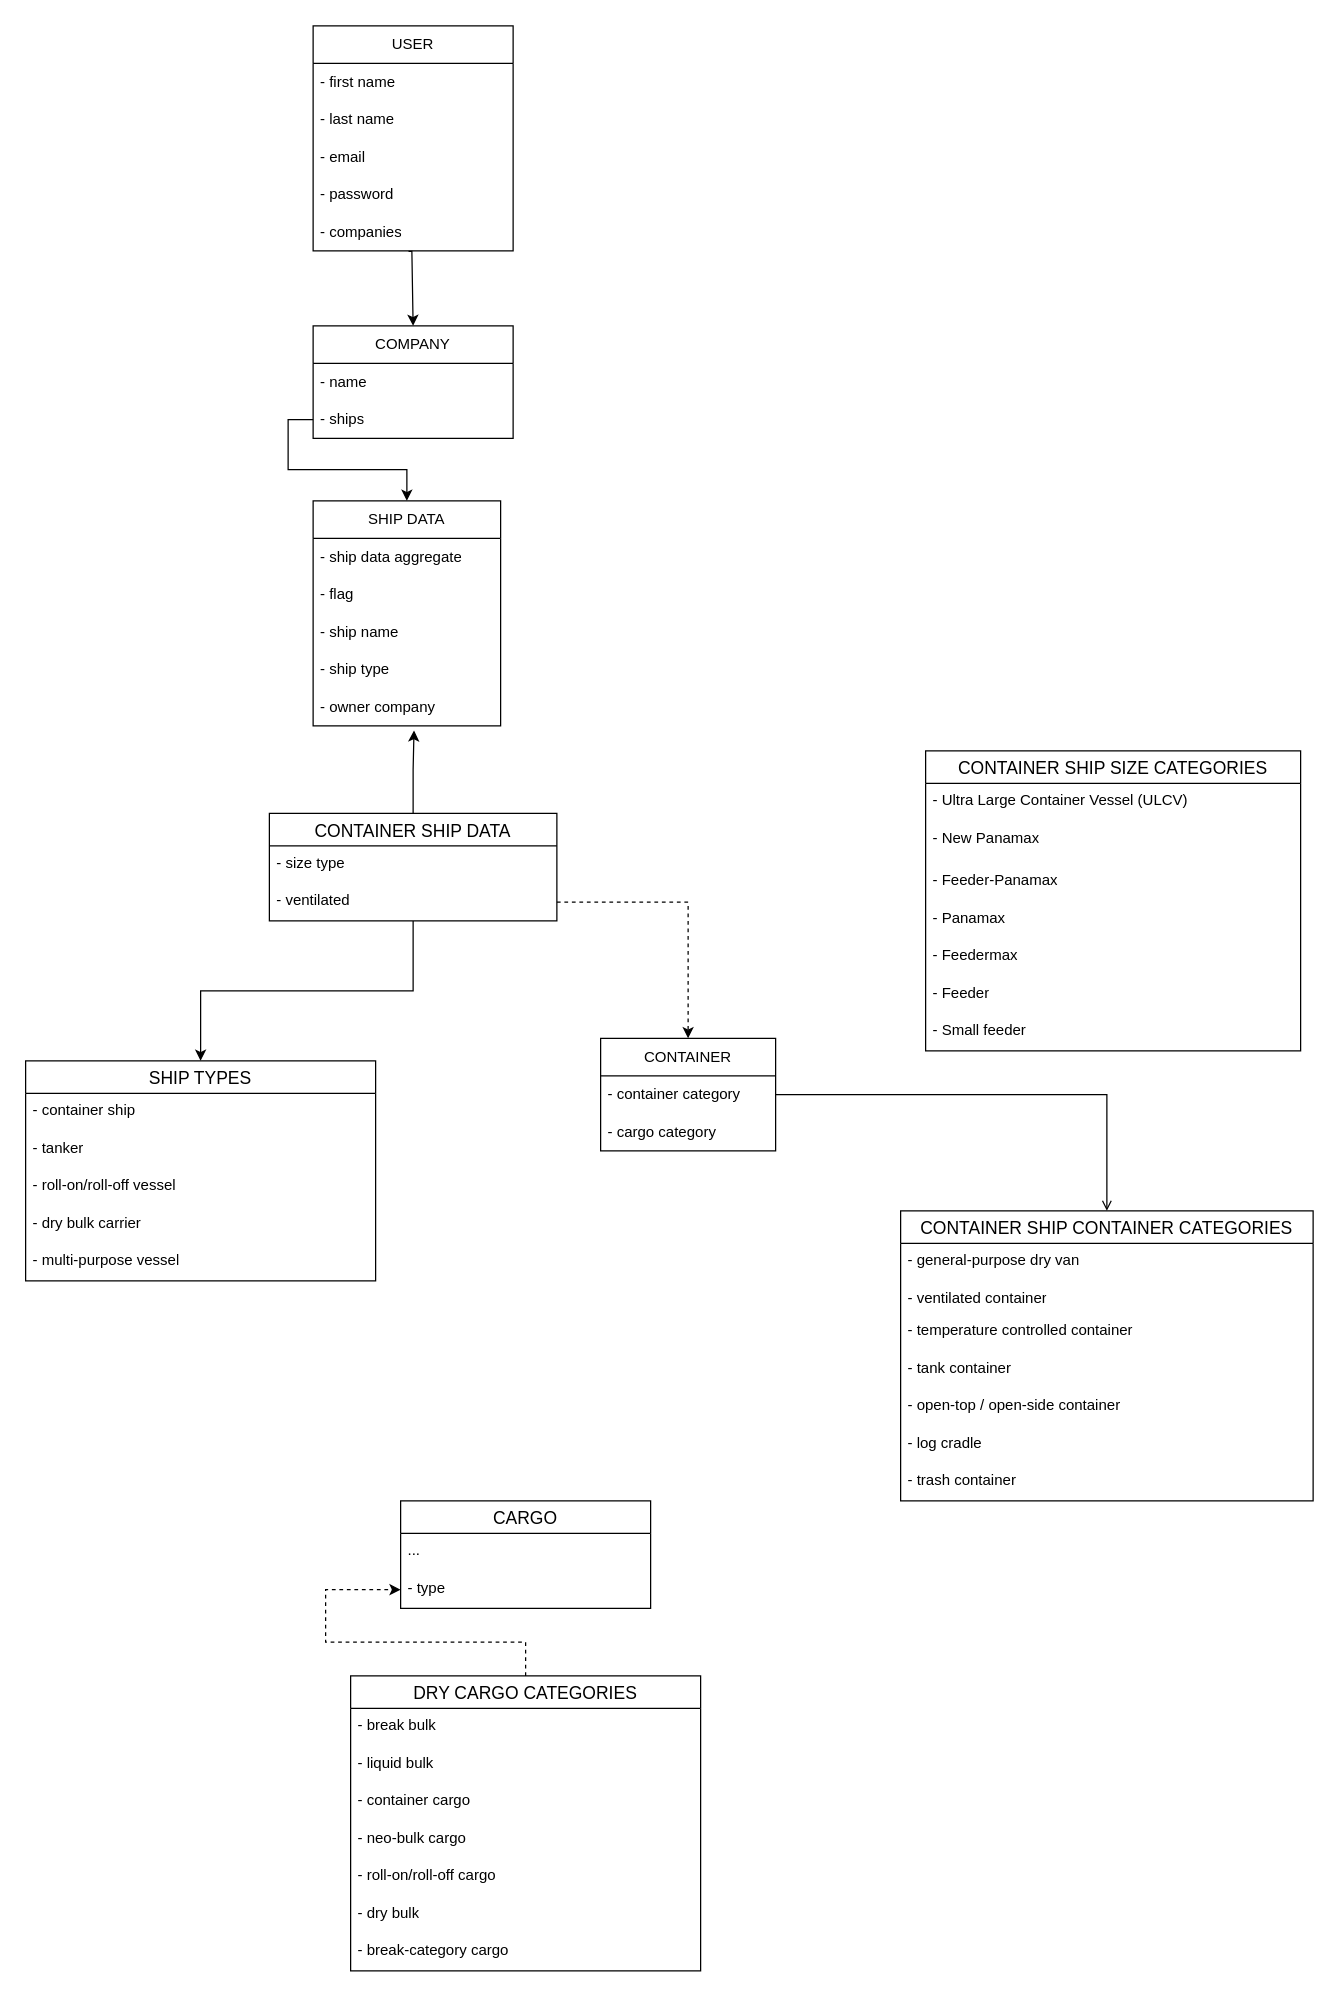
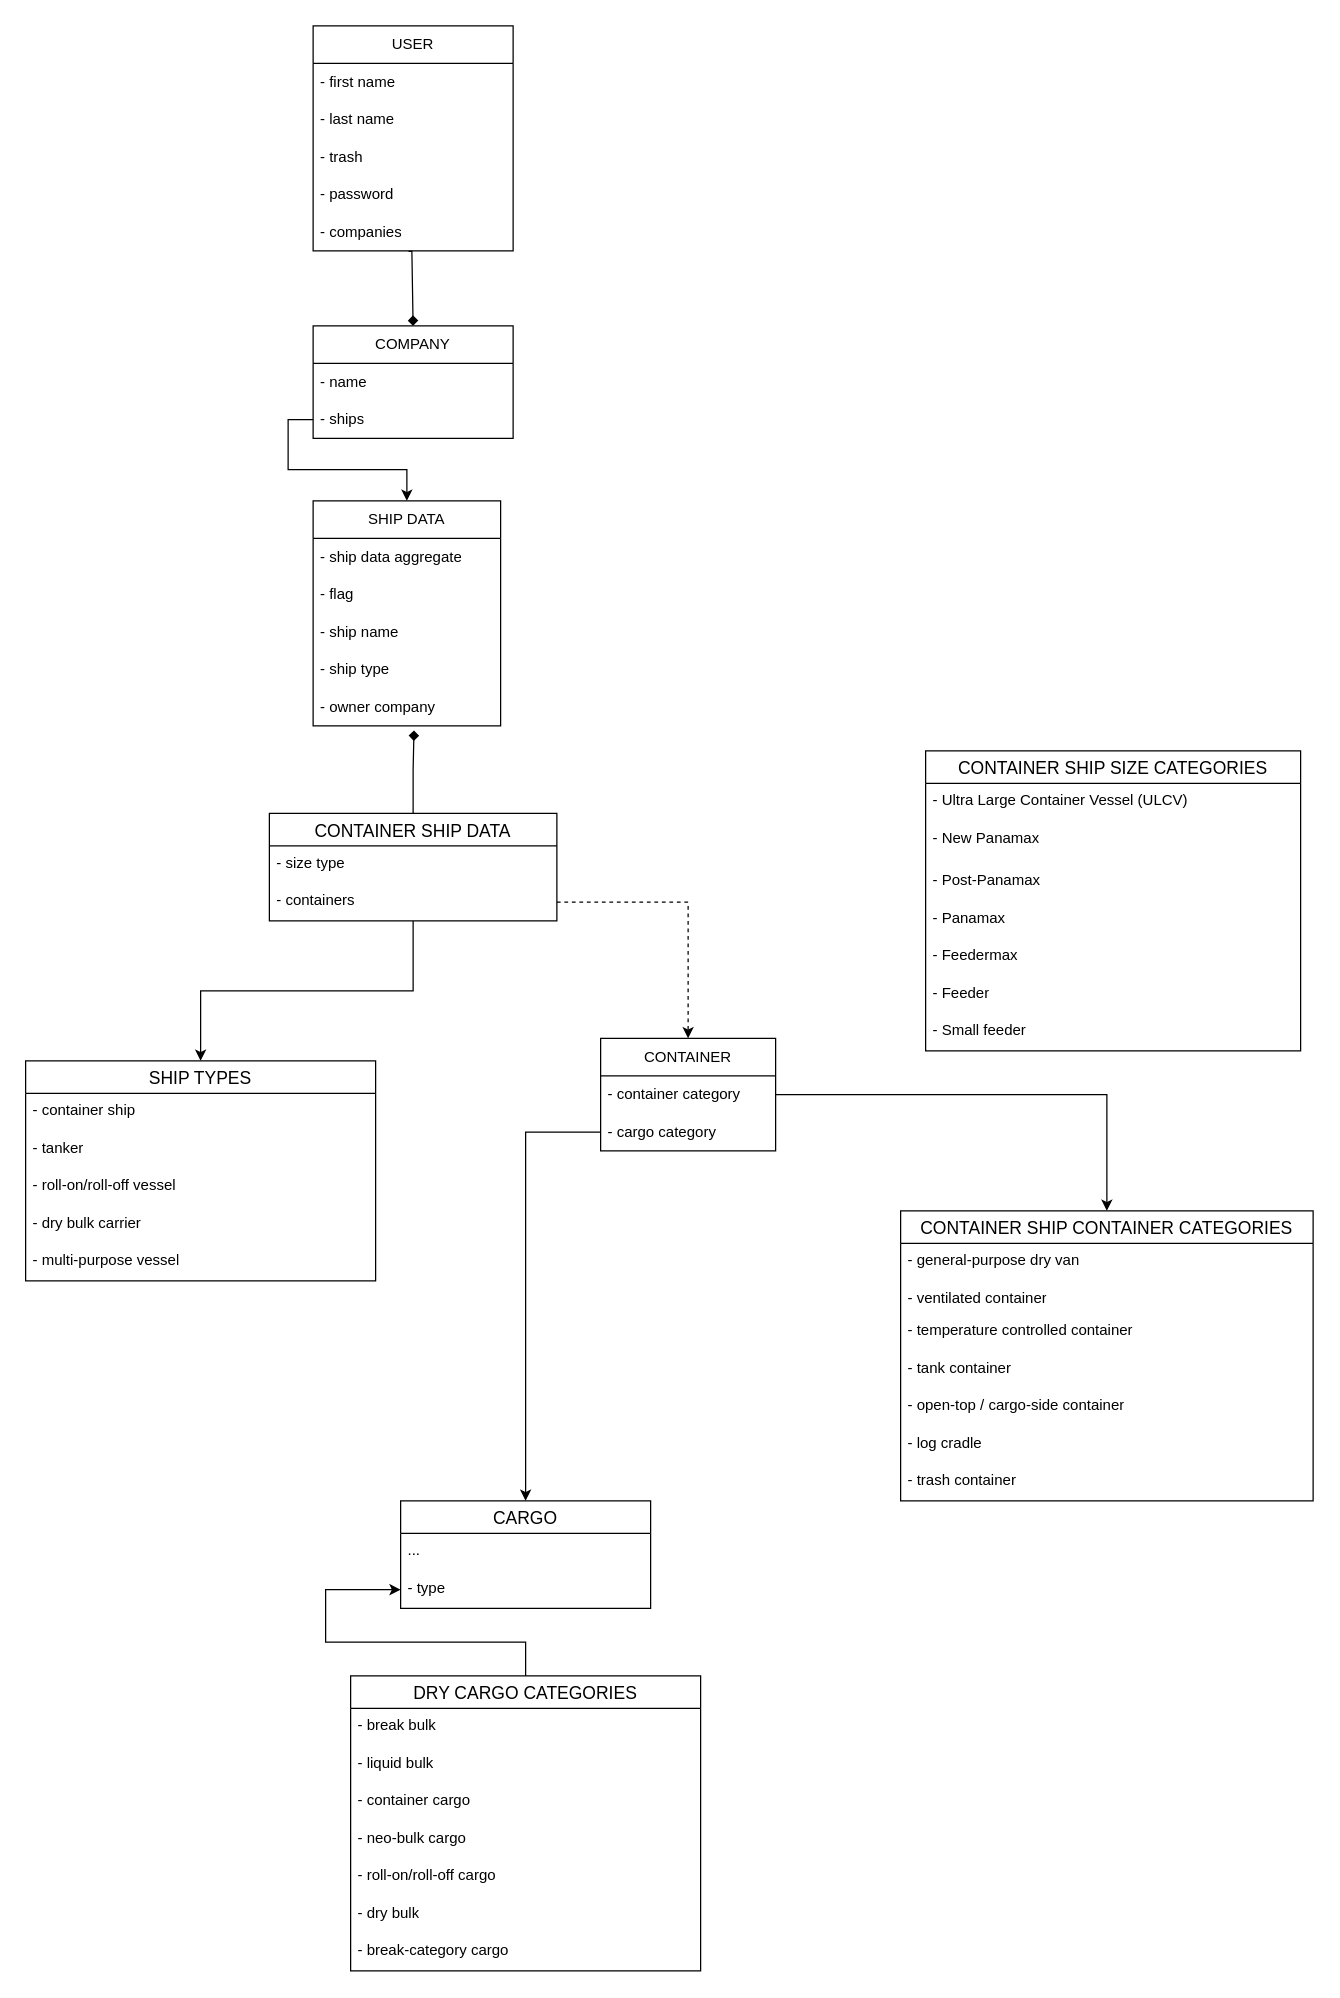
- <mxCell id="32" value="- email" style="text;strokeColor=none;fillColor=none;align=left;verticalAlign=middle;spacingLeft=4;spacingRight=4;overflow=hidden;points=[[0,0.5],[1,0.5]];portConstraint=eastwest;rotatable=0;whiteSpace=wrap;html=1;" parent="29" vertex="1"><mxGeometry y="90" width="160" height="30" as="geometry" /></mxCell>
+ <mxCell id="32" value="- trash" style="text;strokeColor=none;fillColor=none;align=left;verticalAlign=middle;spacingLeft=4;spacingRight=4;overflow=hidden;points=[[0,0.5],[1,0.5]];portConstraint=eastwest;rotatable=0;whiteSpace=wrap;html=1;" parent="29" vertex="1"><mxGeometry y="90" width="160" height="30" as="geometry" /></mxCell>
- <mxCell id="38" style="edgeStyle=orthogonalEdgeStyle;rounded=0;orthogonalLoop=1;jettySize=auto;html=1;entryX=0.5;entryY=0;entryDx=0;entryDy=0;exitX=0.477;exitY=1.01;exitDx=0;exitDy=0;exitPerimeter=0;" parent="1" source="34" target="35" edge="1"><mxGeometry relative="1" as="geometry"><Array as="points"><mxPoint x="329" y="260" /></Array></mxGeometry></mxCell>
+ <mxCell id="38" style="edgeStyle=orthogonalEdgeStyle;rounded=0;orthogonalLoop=1;jettySize=auto;html=1;entryX=0.5;entryY=0;entryDx=0;entryDy=0;exitX=0.477;exitY=1.01;exitDx=0;exitDy=0;exitPerimeter=0;endArrow=diamond;" parent="1" source="34" target="35" edge="1"><mxGeometry relative="1" as="geometry"><Array as="points"><mxPoint x="329" y="260" /></Array></mxGeometry></mxCell>
- <mxCell id="61" style="edgeStyle=orthogonalEdgeStyle;rounded=0;orthogonalLoop=1;jettySize=auto;html=1;entryX=0.538;entryY=1.122;entryDx=0;entryDy=0;entryPerimeter=0;" parent="1" source="57" target="44" edge="1"><mxGeometry relative="1" as="geometry"><Array as="points"><mxPoint x="330" y="615" /><mxPoint x="331" y="615" /></Array></mxGeometry></mxCell>
+ <mxCell id="61" style="edgeStyle=orthogonalEdgeStyle;rounded=0;orthogonalLoop=1;jettySize=auto;html=1;entryX=0.538;entryY=1.122;entryDx=0;entryDy=0;entryPerimeter=0;endArrow=diamond;" parent="1" source="57" target="44" edge="1"><mxGeometry relative="1" as="geometry"><Array as="points"><mxPoint x="330" y="615" /><mxPoint x="331" y="615" /></Array></mxGeometry></mxCell>
- <mxCell id="5" value="- Feeder-Panamax" style="text;strokeColor=none;fillColor=none;spacingLeft=4;spacingRight=4;overflow=hidden;rotatable=0;points=[[0,0.5],[1,0.5]];portConstraint=eastwest;fontSize=12;whiteSpace=wrap;html=1;" parent="2" vertex="1"><mxGeometry y="90" width="300" height="30" as="geometry" /></mxCell>
+ <mxCell id="5" value="- Post-Panamax" style="text;strokeColor=none;fillColor=none;spacingLeft=4;spacingRight=4;overflow=hidden;rotatable=0;points=[[0,0.5],[1,0.5]];portConstraint=eastwest;fontSize=12;whiteSpace=wrap;html=1;" parent="2" vertex="1"><mxGeometry y="90" width="300" height="30" as="geometry" /></mxCell>
- <mxCell id="59" value="- ventilated" style="text;strokeColor=none;fillColor=none;spacingLeft=4;spacingRight=4;overflow=hidden;rotatable=0;points=[[0,0.5],[1,0.5]];portConstraint=eastwest;fontSize=12;whiteSpace=wrap;html=1;" parent="57" vertex="1"><mxGeometry y="56" width="230" height="30" as="geometry" /></mxCell>
+ <mxCell id="59" value="- containers" style="text;strokeColor=none;fillColor=none;spacingLeft=4;spacingRight=4;overflow=hidden;rotatable=0;points=[[0,0.5],[1,0.5]];portConstraint=eastwest;fontSize=12;whiteSpace=wrap;html=1;" parent="57" vertex="1"><mxGeometry y="56" width="230" height="30" as="geometry" /></mxCell>
- <mxCell id="49" style="edgeStyle=orthogonalEdgeStyle;rounded=0;orthogonalLoop=1;jettySize=auto;html=1;entryX=0.5;entryY=0;entryDx=0;entryDy=0;endArrow=open;" parent="1" source="46" target="10" edge="1"><mxGeometry relative="1" as="geometry" /></mxCell>
+ <mxCell id="49" style="edgeStyle=orthogonalEdgeStyle;rounded=0;orthogonalLoop=1;jettySize=auto;html=1;entryX=0.5;entryY=0;entryDx=0;entryDy=0;" parent="1" source="46" target="10" edge="1"><mxGeometry relative="1" as="geometry" /></mxCell>
+ <mxCell id="48" style="edgeStyle=orthogonalEdgeStyle;rounded=0;orthogonalLoop=1;jettySize=auto;html=1;entryX=0.5;entryY=0;entryDx=0;entryDy=0;" parent="1" source="47" target="18" edge="1"><mxGeometry relative="1" as="geometry" /></mxCell>
- <mxCell id="15" value="- open-top / open-side container" style="text;strokeColor=none;fillColor=none;spacingLeft=4;spacingRight=4;overflow=hidden;rotatable=0;points=[[0,0.5],[1,0.5]];portConstraint=eastwest;fontSize=12;whiteSpace=wrap;html=1;" parent="10" vertex="1"><mxGeometry y="142" width="330" height="30" as="geometry" /></mxCell>
+ <mxCell id="15" value="- open-top / cargo-side container" style="text;strokeColor=none;fillColor=none;spacingLeft=4;spacingRight=4;overflow=hidden;rotatable=0;points=[[0,0.5],[1,0.5]];portConstraint=eastwest;fontSize=12;whiteSpace=wrap;html=1;" parent="10" vertex="1"><mxGeometry y="142" width="330" height="30" as="geometry" /></mxCell>
- <mxCell id="63" style="edgeStyle=orthogonalEdgeStyle;rounded=0;orthogonalLoop=1;jettySize=auto;html=1;entryX=0;entryY=0.5;entryDx=0;entryDy=0;dashed=1;" edge="1" parent="1" source="21" target="20"><mxGeometry relative="1" as="geometry" /></mxCell>
+ <mxCell id="63" style="edgeStyle=orthogonalEdgeStyle;rounded=0;orthogonalLoop=1;jettySize=auto;html=1;entryX=0;entryY=0.5;entryDx=0;entryDy=0;" edge="1" parent="1" source="21" target="20"><mxGeometry relative="1" as="geometry" /></mxCell>
